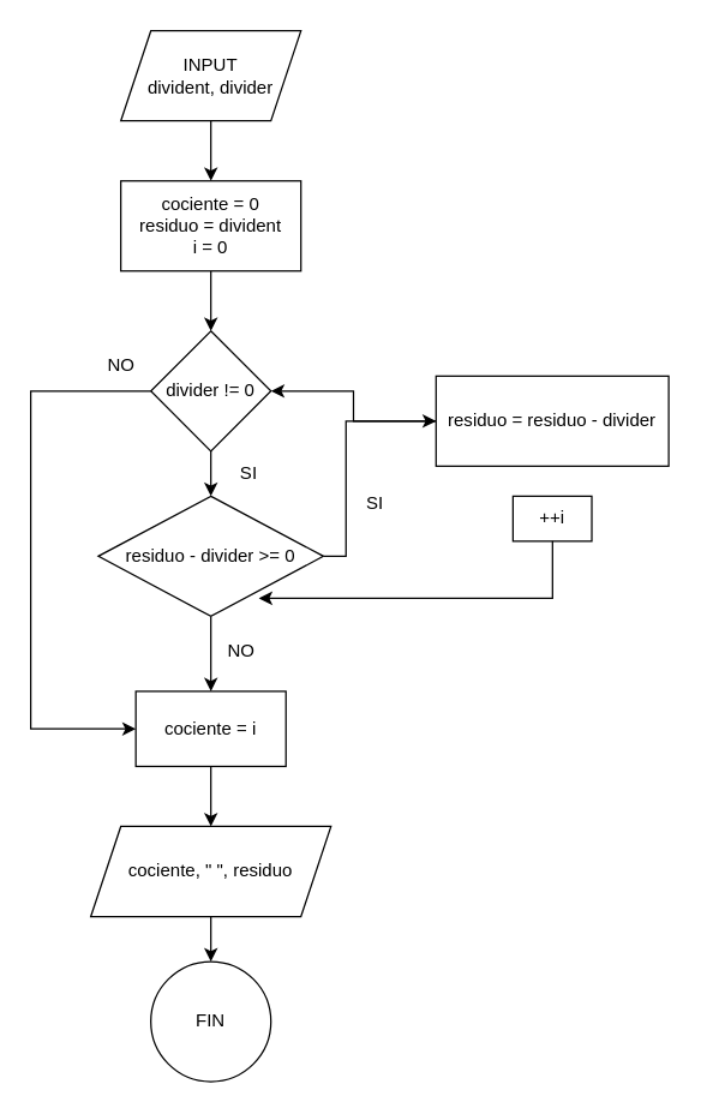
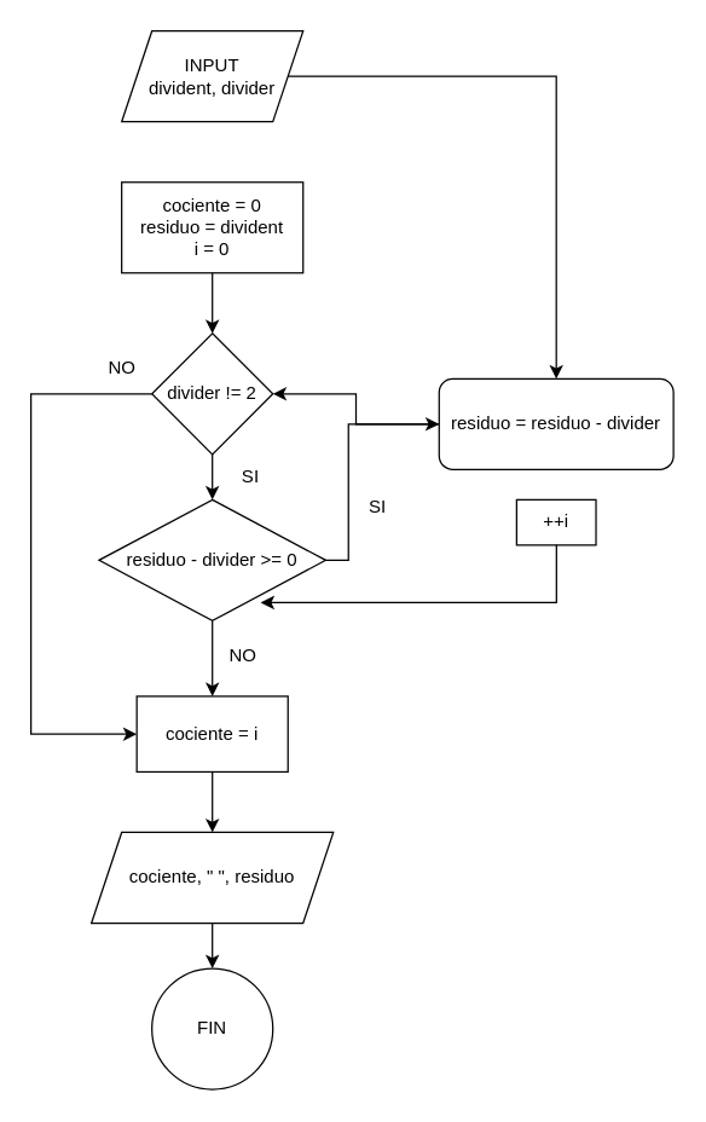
- <mxCell id="2" value="" style="edgeStyle=orthogonalEdgeStyle;rounded=0;orthogonalLoop=1;jettySize=auto;html=1;" edge="1" parent="1" source="3" target="5"><mxGeometry relative="1" as="geometry" /></mxCell>
+ <mxCell id="2" value="" style="edgeStyle=orthogonalEdgeStyle;rounded=0;orthogonalLoop=1;jettySize=auto;html=1;" edge="1" parent="1" source="3" target="15"><mxGeometry relative="1" as="geometry" /></mxCell>
- <mxCell id="8" value="divider != 0" style="rhombus;whiteSpace=wrap;html=1;" vertex="1" parent="1"><mxGeometry x="100" y="220" width="80" height="80" as="geometry" /></mxCell>
+ <mxCell id="8" value="divider != 2" style="rhombus;whiteSpace=wrap;html=1;" vertex="1" parent="1"><mxGeometry x="100" y="220" width="80" height="80" as="geometry" /></mxCell>
- <mxCell id="15" value="residuo = residuo - divider" style="whiteSpace=wrap;html=1;" vertex="1" parent="1"><mxGeometry x="290" y="250" width="155" height="60" as="geometry" /></mxCell>
+ <mxCell id="15" value="residuo = residuo - divider" style="whiteSpace=wrap;html=1;rounded=1;" vertex="1" parent="1"><mxGeometry x="290" y="250" width="155" height="60" as="geometry" /></mxCell>
